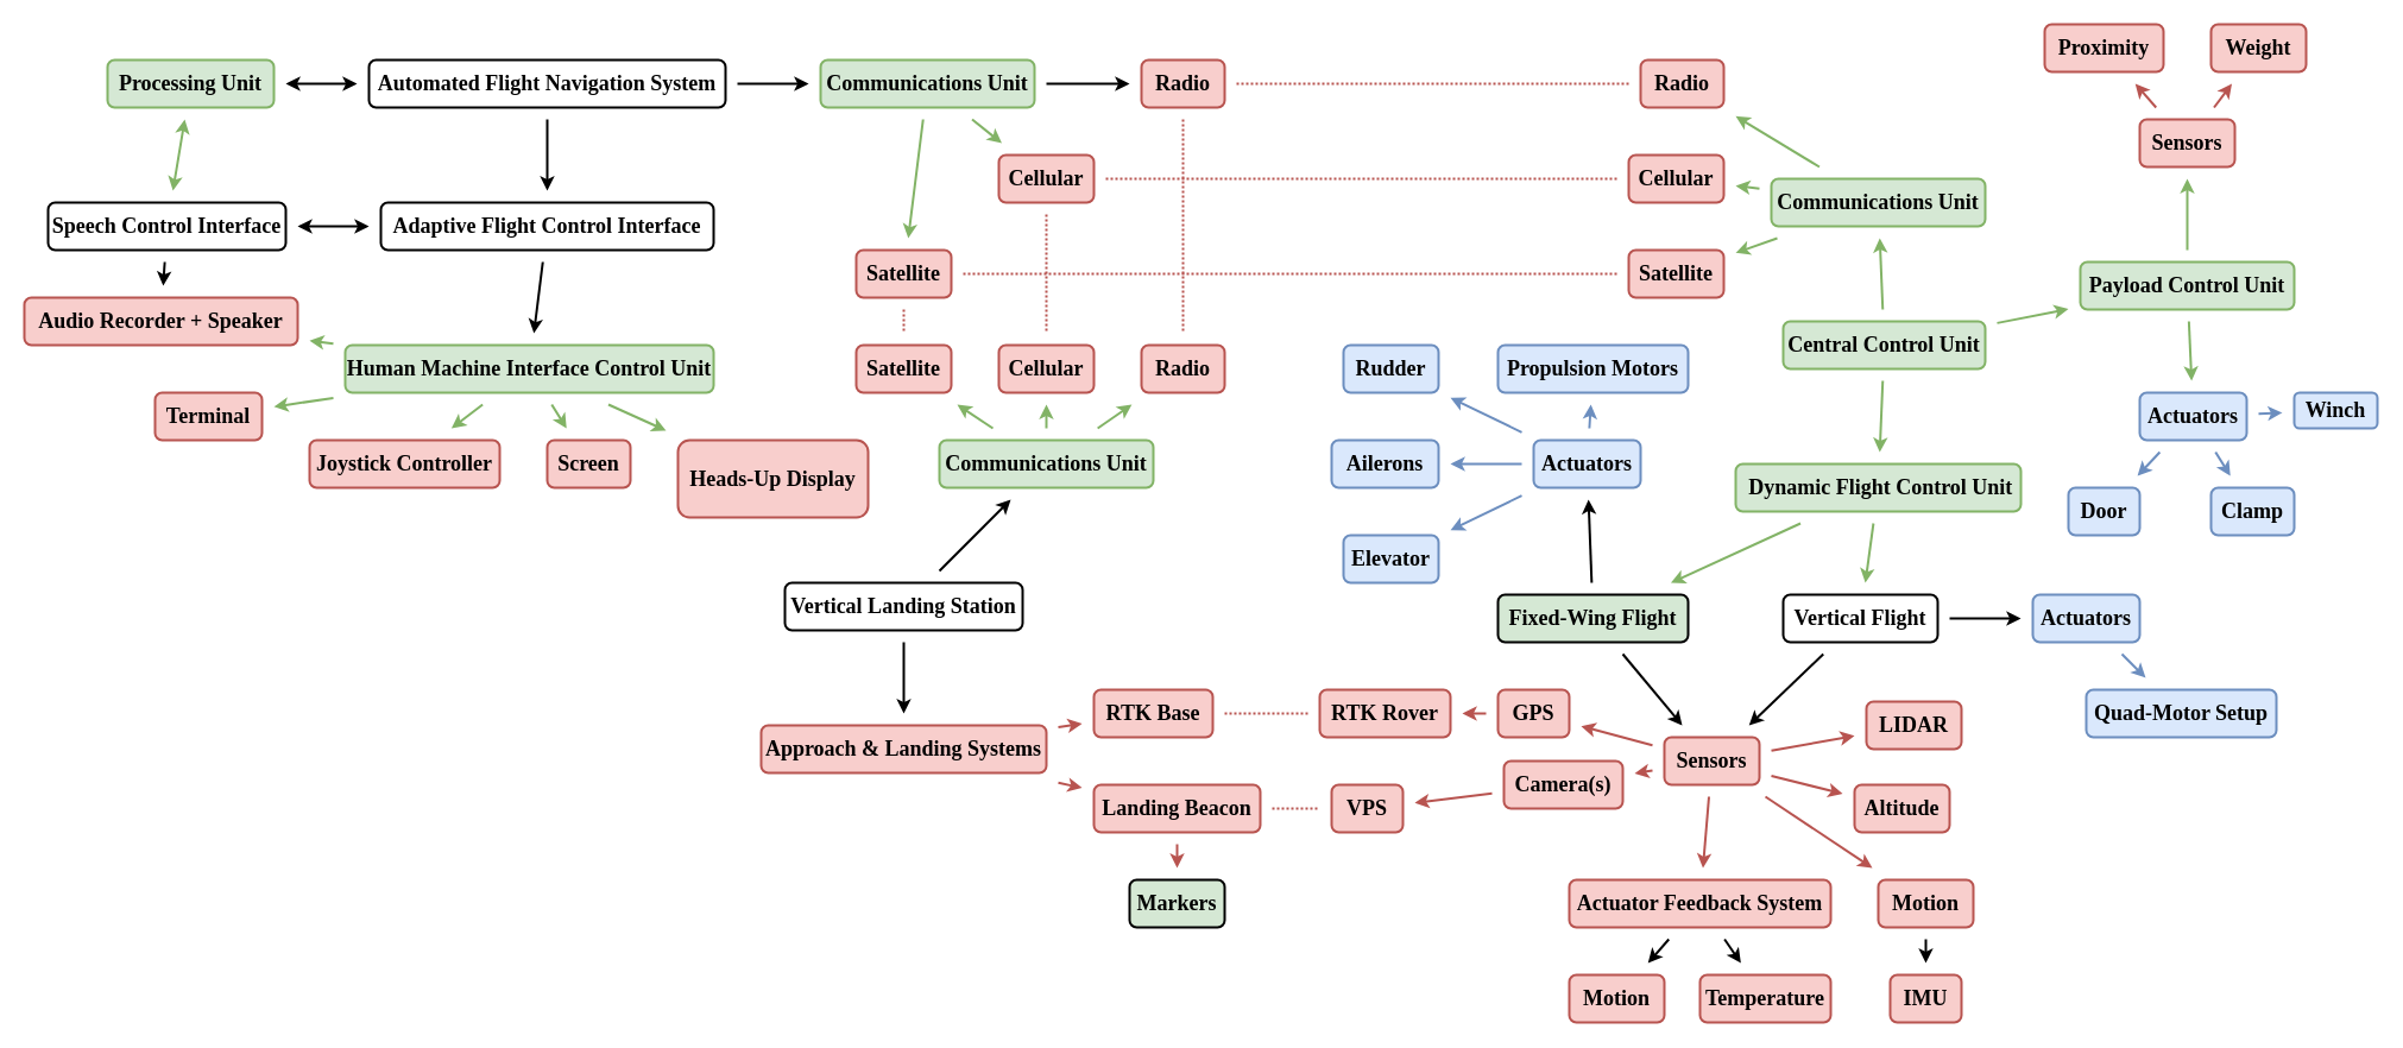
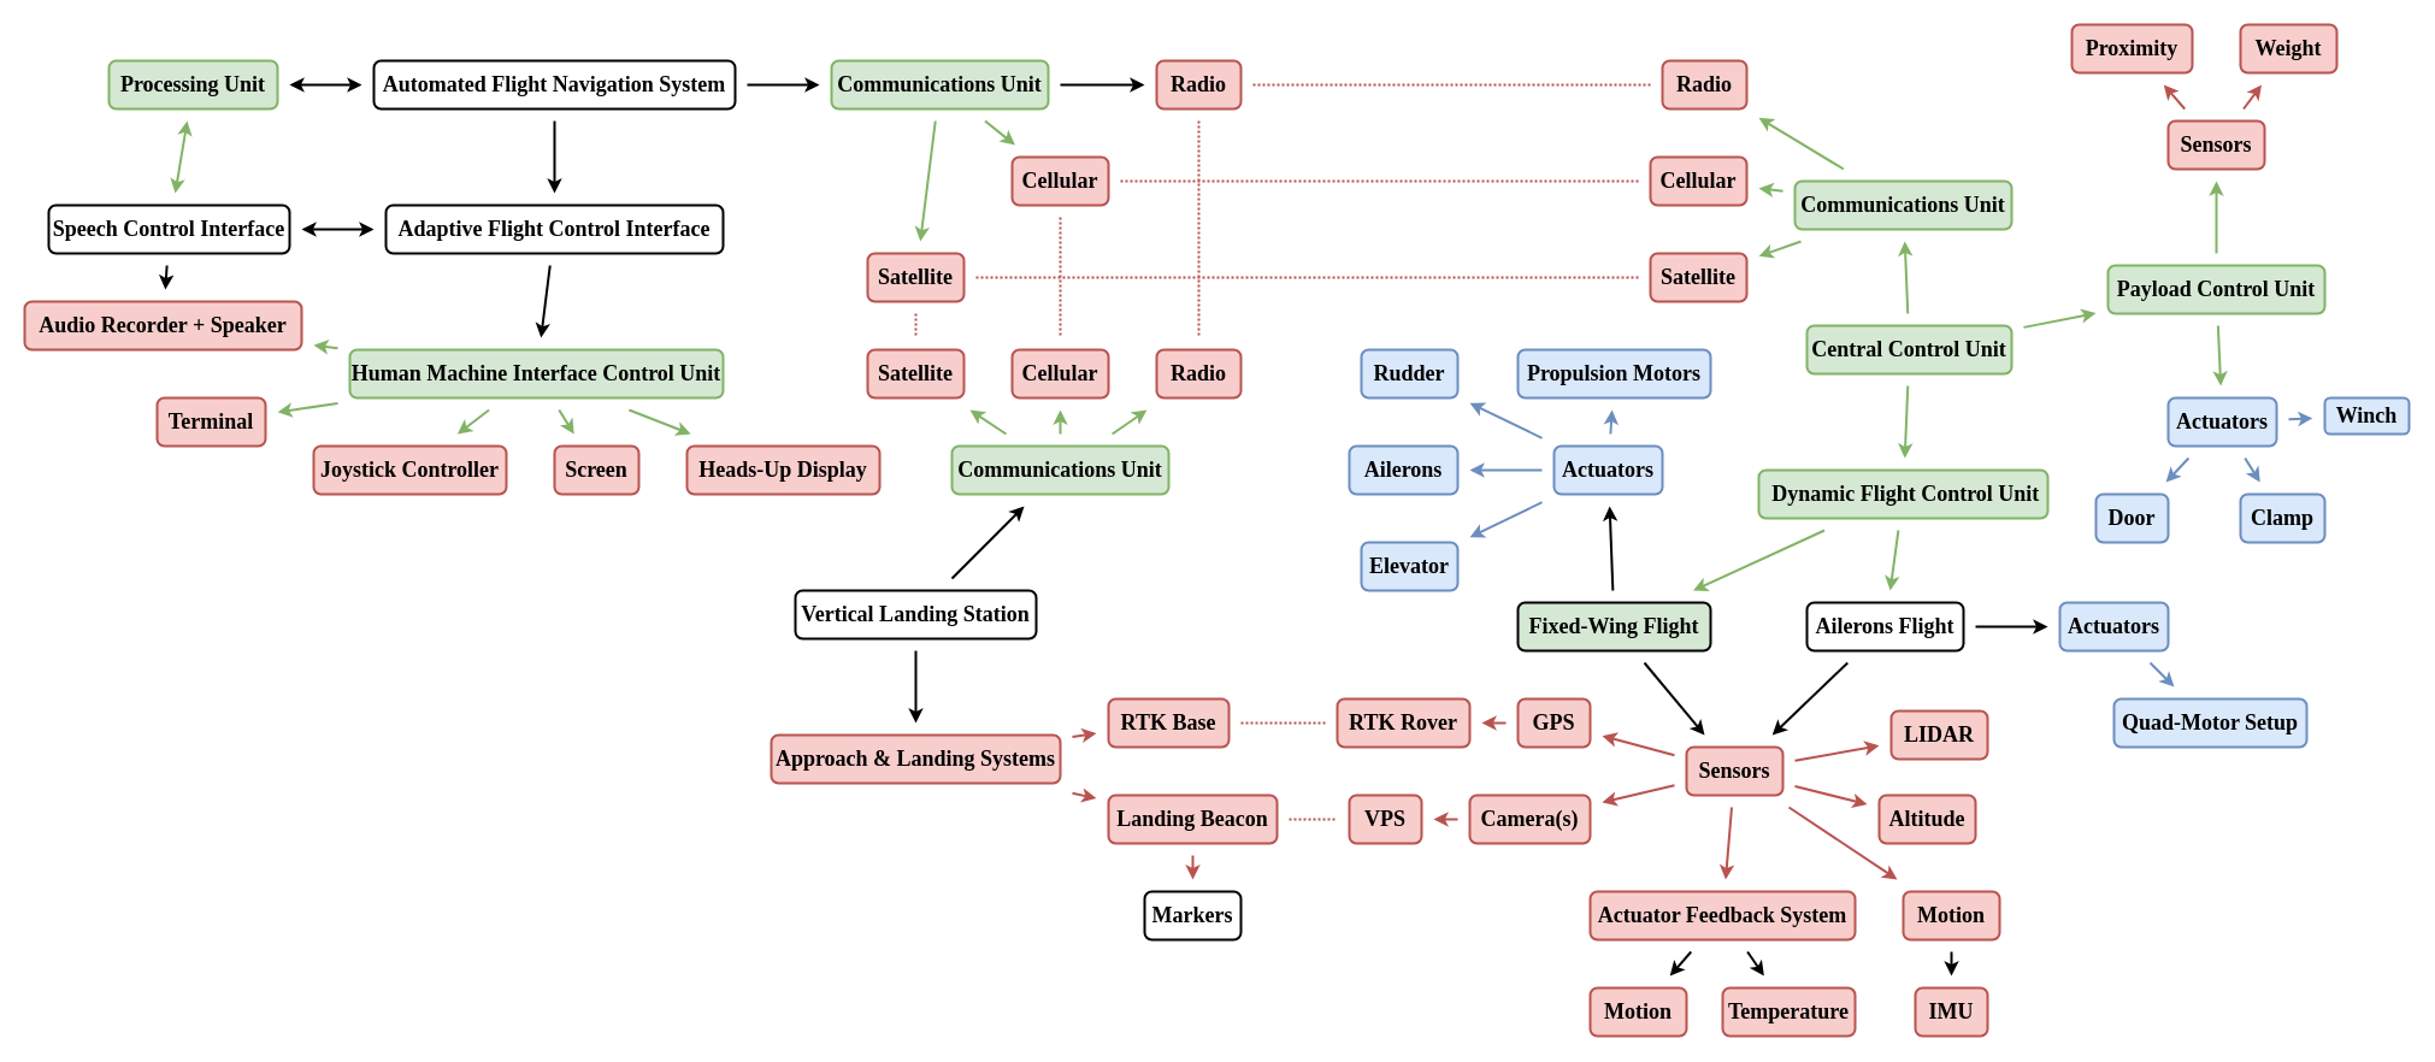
- <mxCell id="102" value="Heads-Up Display" style="rounded=1;whiteSpace=wrap;html=1;glass=0;shadow=0;fontFamily=Times New Roman;perimeterSpacing=0;strokeWidth=2;fontSize=18;fontStyle=1;fillColor=#f8cecc;strokeColor=#b85450;" parent="1" vertex="1"><mxGeometry x="570" y="370" width="160" height="65" as="geometry" /></mxCell>
+ <mxCell id="102" value="Heads-Up Display" style="rounded=1;whiteSpace=wrap;html=1;glass=0;shadow=0;fontFamily=Times New Roman;perimeterSpacing=0;strokeWidth=2;fontSize=18;fontStyle=1;fillColor=#f8cecc;strokeColor=#b85450;" parent="1" vertex="1"><mxGeometry x="570" y="370" width="160" height="40" as="geometry" /></mxCell>
- <mxCell id="36" value="Vertical Flight" style="whiteSpace=wrap;html=1;fontSize=18;fontFamily=Times New Roman;rounded=1;glass=0;shadow=0;strokeWidth=2;fontStyle=1;" parent="1" vertex="1"><mxGeometry x="1500" y="500" width="130" height="40" as="geometry" /></mxCell>
+ <mxCell id="36" value="Ailerons Flight" style="whiteSpace=wrap;html=1;fontSize=18;fontFamily=Times New Roman;rounded=1;glass=0;shadow=0;strokeWidth=2;fontStyle=1;" parent="1" vertex="1"><mxGeometry x="1500" y="500" width="130" height="40" as="geometry" /></mxCell>
- <mxCell id="38" value="Camera(s)" style="whiteSpace=wrap;html=1;fontSize=18;fontFamily=Times New Roman;rounded=1;glass=0;shadow=0;strokeWidth=2;fontStyle=1;fillColor=#f8cecc;strokeColor=#b85450;" parent="1" vertex="1"><mxGeometry x="1265" y="640" width="100" height="40" as="geometry" /></mxCell>
+ <mxCell id="38" value="Camera(s)" style="whiteSpace=wrap;html=1;fontSize=18;fontFamily=Times New Roman;rounded=1;glass=0;shadow=0;strokeWidth=2;fontStyle=1;fillColor=#f8cecc;strokeColor=#b85450;" parent="1" vertex="1"><mxGeometry x="1220" y="660" width="100" height="40" as="geometry" /></mxCell>
- <mxCell id="122" value="Markers" style="whiteSpace=wrap;html=1;fontSize=18;fontFamily=Times New Roman;rounded=1;glass=0;shadow=0;strokeWidth=2;fontStyle=1;fillColor=#d5e8d4;" parent="1" vertex="1"><mxGeometry x="950" y="740" width="80" height="40" as="geometry" /></mxCell>
+ <mxCell id="122" value="Markers" style="whiteSpace=wrap;html=1;fontSize=18;fontFamily=Times New Roman;rounded=1;glass=0;shadow=0;strokeWidth=2;fontStyle=1;" parent="1" vertex="1"><mxGeometry x="950" y="740" width="80" height="40" as="geometry" /></mxCell>
